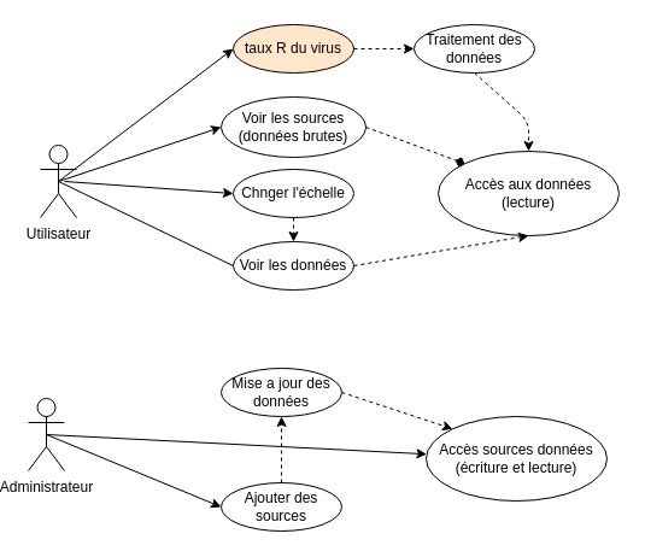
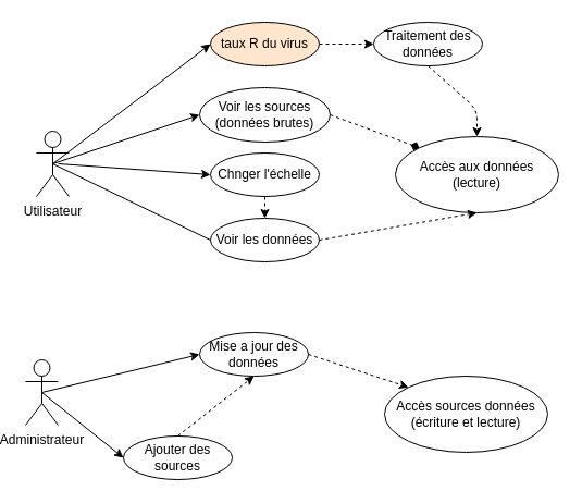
- <mxCell id="17" value="" style="endArrow=classic;html=1;exitX=0.5;exitY=0.5;exitDx=0;exitDy=0;exitPerimeter=0;" edge="1" parent="1" source="3" target="14"><mxGeometry width="50" height="50" relative="1" as="geometry"><mxPoint x="45" y="370" as="sourcePoint" /><mxPoint x="190" y="430" as="targetPoint" /></mxGeometry></mxCell>
+ <mxCell id="17" value="" style="endArrow=classic;html=1;entryX=0;entryY=0.5;entryDx=0;entryDy=0;exitX=0.5;exitY=0.5;exitDx=0;exitDy=0;exitPerimeter=0;" edge="1" parent="1" source="3" target="8"><mxGeometry width="50" height="50" relative="1" as="geometry"><mxPoint x="45" y="370" as="sourcePoint" /><mxPoint x="190" y="430" as="targetPoint" /></mxGeometry></mxCell>
- <mxCell id="7" value="Ajouter des sources" style="ellipse;whiteSpace=wrap;html=1;align=center;" vertex="1" parent="1"><mxGeometry x="180" y="400" width="100" height="40" as="geometry" /></mxCell>
+ <mxCell id="7" value="Ajouter des sources" style="ellipse;whiteSpace=wrap;html=1;align=center;" vertex="1" parent="1"><mxGeometry x="110" y="400" width="100" height="40" as="geometry" /></mxCell>
